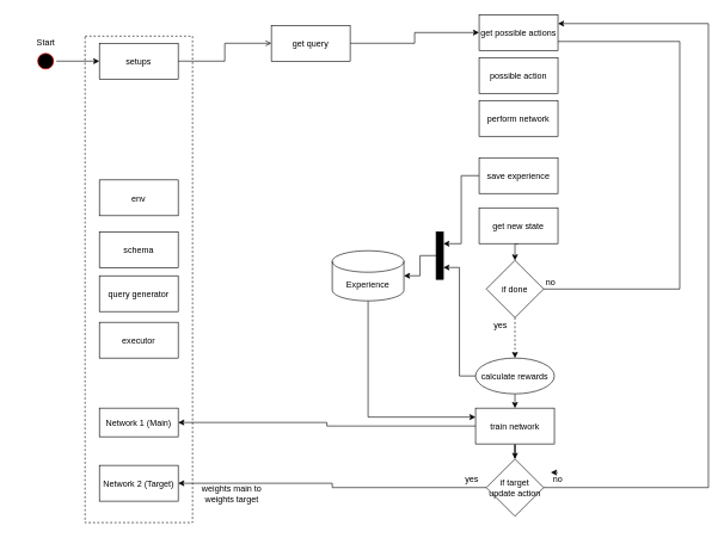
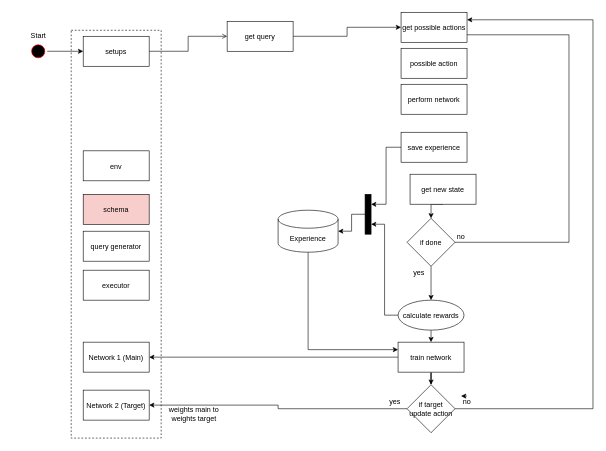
- <mxCell id="21" value="get new state" style="" vertex="1" parent="1"><mxGeometry x="668" y="290" width="110" height="50" as="geometry" /></mxCell>
+ <mxCell id="21" value="get new state" style="" vertex="1" parent="1"><mxGeometry x="683" y="290" width="110" height="50" as="geometry" /></mxCell>
- <mxCell id="9" value="schema" style="" vertex="1" parent="1"><mxGeometry x="138" y="323.5" width="110" height="50" as="geometry" /></mxCell>
+ <mxCell id="9" value="schema" style="fillColor=#f8cecc;" vertex="1" parent="1"><mxGeometry x="138" y="323.5" width="110" height="50" as="geometry" /></mxCell>
- <mxCell id="23" style="edgeStyle=orthogonalEdgeStyle;rounded=0;orthogonalLoop=1;jettySize=auto;html=1;exitX=0.5;exitY=1;exitDx=0;exitDy=0;entryX=0.5;entryY=0;entryDx=0;entryDy=0;dashed=1;" edge="1" parent="1" source="24" target="29"><mxGeometry relative="1" as="geometry" /></mxCell>
+ <mxCell id="23" style="edgeStyle=orthogonalEdgeStyle;rounded=0;orthogonalLoop=1;jettySize=auto;html=1;exitX=0.5;exitY=1;exitDx=0;exitDy=0;entryX=0.5;entryY=0;entryDx=0;entryDy=0;" edge="1" parent="1" source="24" target="29"><mxGeometry relative="1" as="geometry" /></mxCell>
- <mxCell id="12" value="Network 1 (Main)" style="" vertex="1" parent="1"><mxGeometry x="138" y="570" width="110" height="40" as="geometry" /></mxCell>
+ <mxCell id="12" value="Network 1 (Main)" style="" vertex="1" parent="1"><mxGeometry x="138" y="570" width="110" height="50" as="geometry" /></mxCell>
